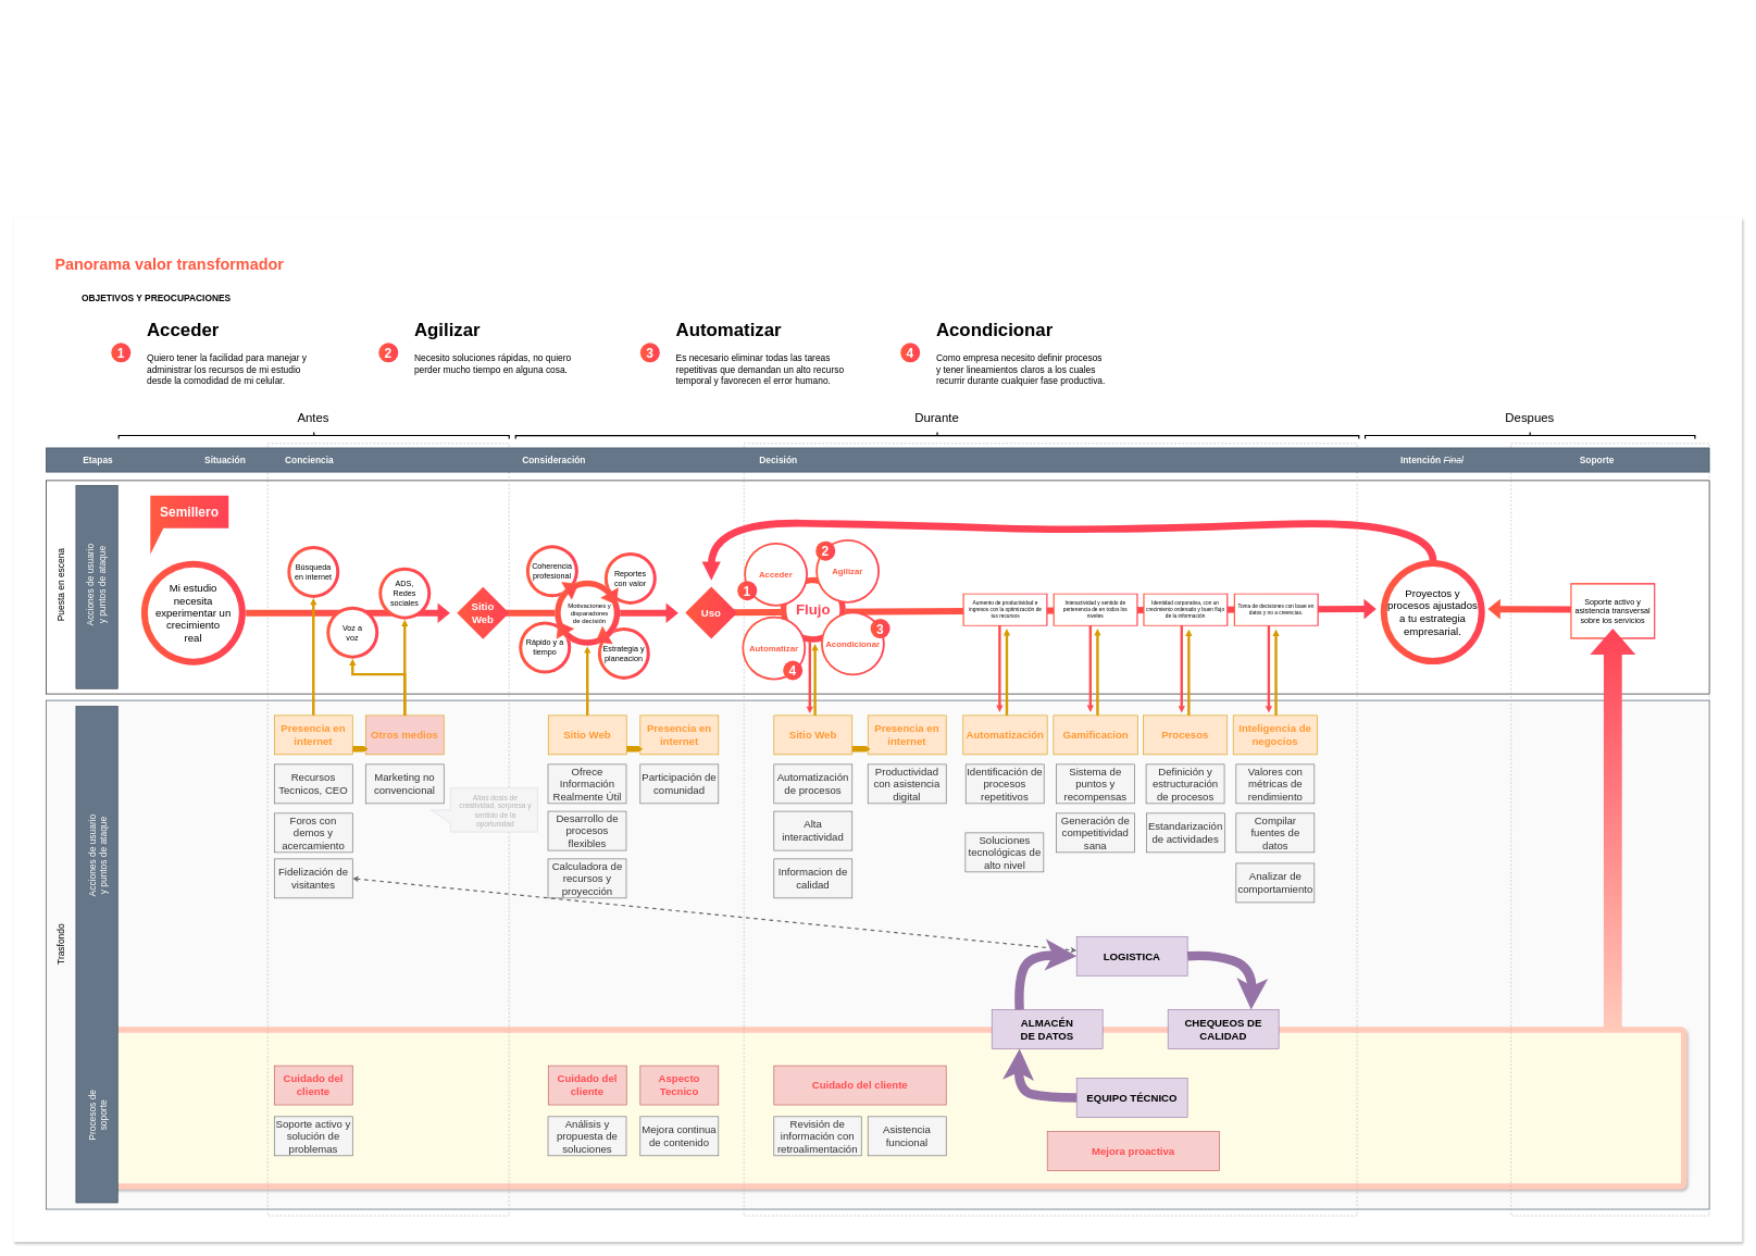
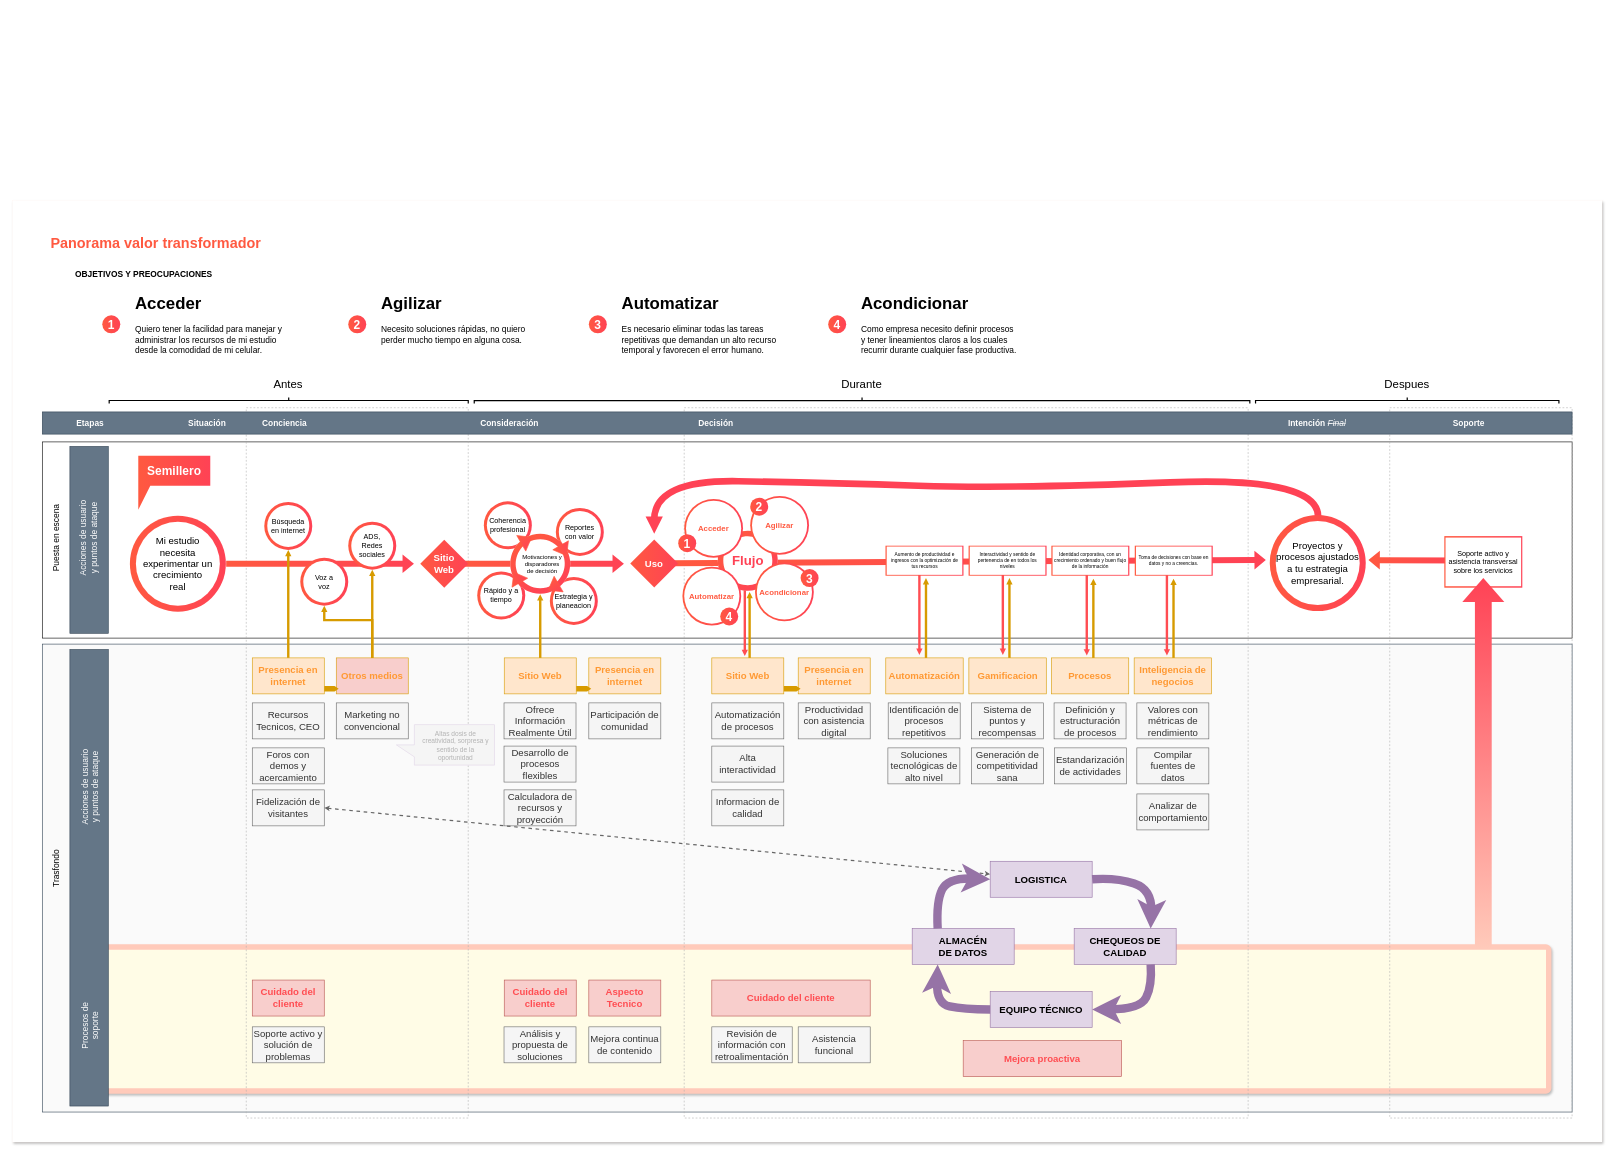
- <mxCell id="142" value="Soluciones tecnológicas de alto nivel" style="rounded=0;whiteSpace=wrap;html=1;labelBackgroundColor=none;fontSize=16;fontStyle=0;fillColor=#f5f5f5;fontColor=#333333;strokeColor=#666666;" vertex="1" parent="1"><mxGeometry x="1479.5" y="1276" width="120" height="60" as="geometry" /></mxCell>
+ <mxCell id="142" value="Soluciones tecnológicas de alto nivel" style="rounded=0;whiteSpace=wrap;html=1;labelBackgroundColor=none;fontSize=16;fontStyle=0;fillColor=#f5f5f5;fontColor=#333333;strokeColor=#666666;" vertex="1" parent="1"><mxGeometry x="1479.5" y="1246" width="120" height="60" as="geometry" /></mxCell>
+ <mxCell id="159" value="" style="curved=1;endArrow=classic;html=1;rounded=0;fontSize=11;fontColor=#B3B3B3;startSize=3;endSize=3;strokeColor=#9673a6;strokeWidth=14;exitX=0.75;exitY=1;exitDx=0;exitDy=0;entryX=1;entryY=0.5;entryDx=0;entryDy=0;fillColor=#e1d5e7;" edge="1" parent="1" source="155" target="156"><mxGeometry width="50" height="50" relative="1" as="geometry"><mxPoint x="1830" y="1475" as="sourcePoint" /><mxPoint x="1927.5" y="1557" as="targetPoint" /><Array as="points"><mxPoint x="1920" y="1642" /><mxPoint x="1900" y="1682" /></Array></mxGeometry></mxCell>
